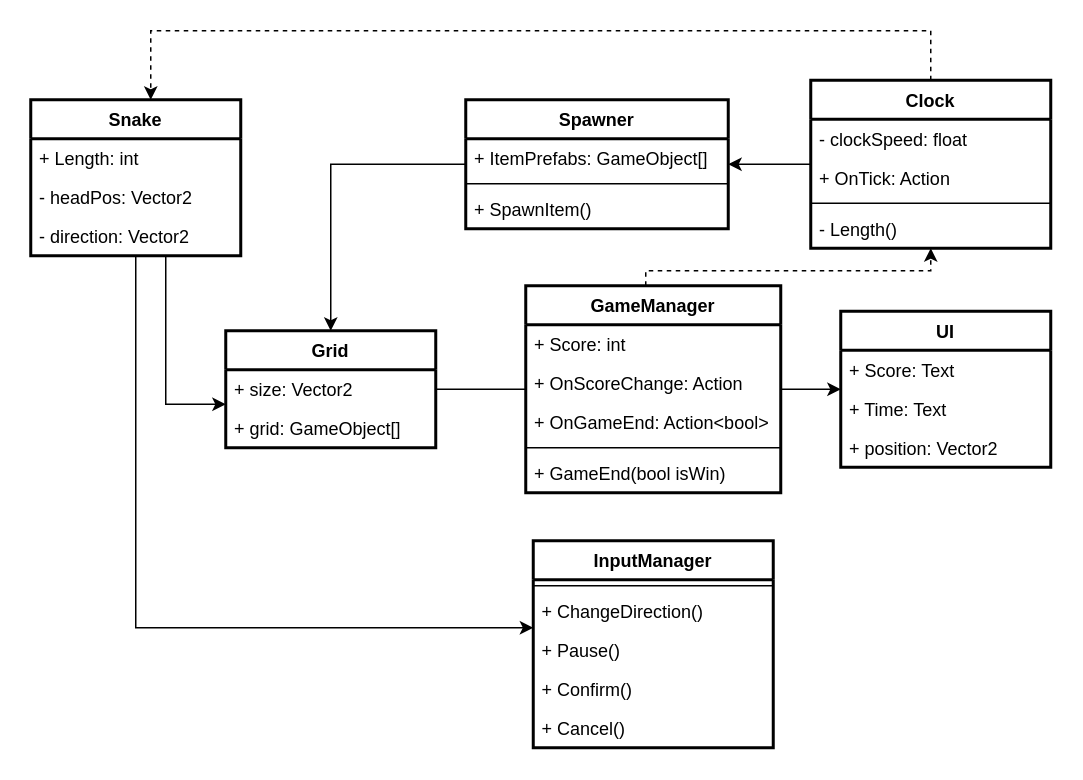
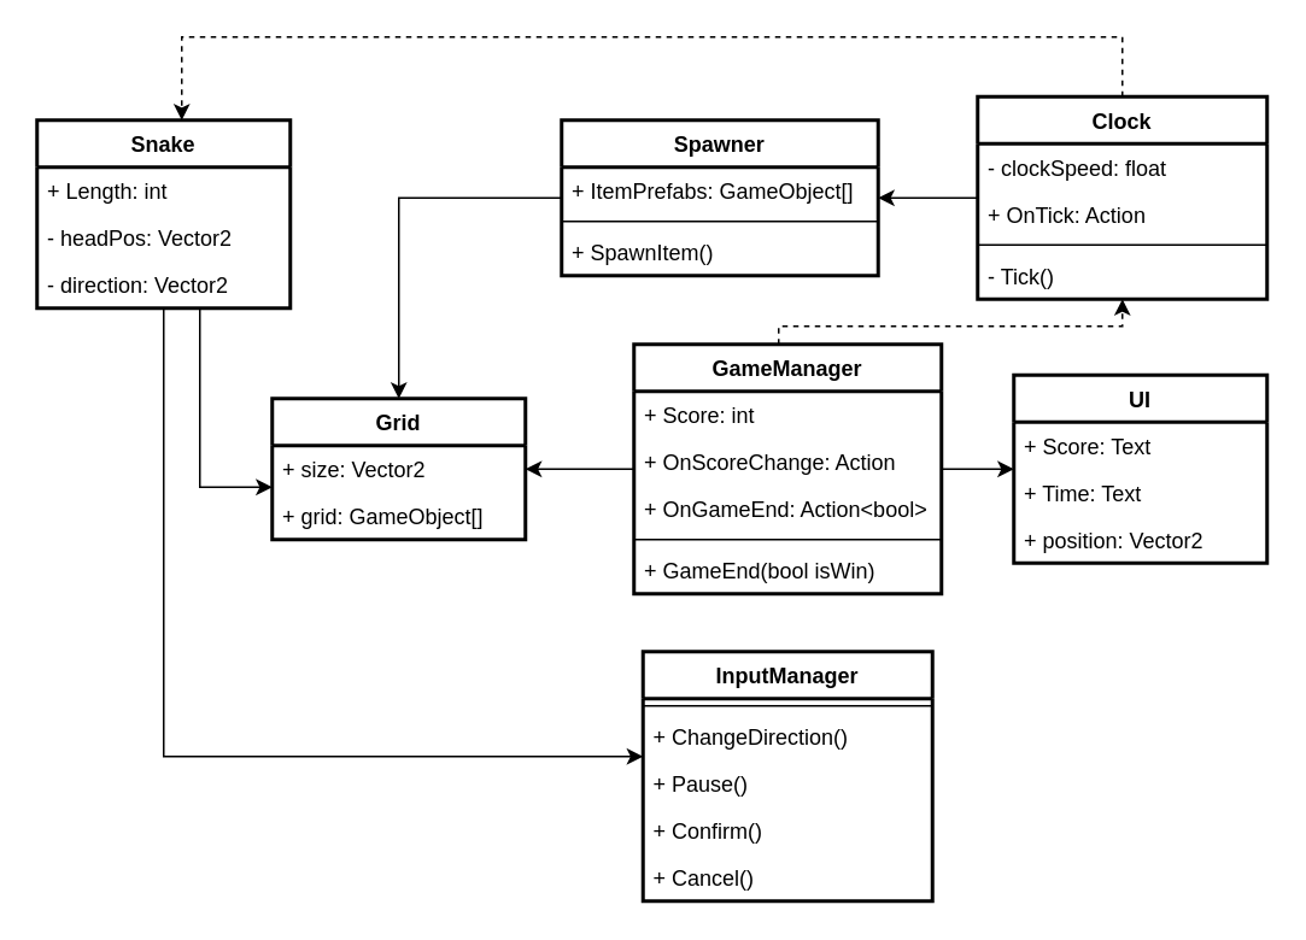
- <mxCell id="17" value="- Length()" style="text;strokeColor=none;fillColor=none;align=left;verticalAlign=top;spacingLeft=4;spacingRight=4;overflow=hidden;rotatable=0;points=[[0,0.5],[1,0.5]];portConstraint=eastwest;" vertex="1" parent="13"><mxGeometry y="86" width="160" height="26" as="geometry" /></mxCell>
+ <mxCell id="17" value="- Tick()" style="text;strokeColor=none;fillColor=none;align=left;verticalAlign=top;spacingLeft=4;spacingRight=4;overflow=hidden;rotatable=0;points=[[0,0.5],[1,0.5]];portConstraint=eastwest;" vertex="1" parent="13"><mxGeometry y="86" width="160" height="26" as="geometry" /></mxCell>
- <mxCell id="23" style="edgeStyle=orthogonalEdgeStyle;rounded=0;orthogonalLoop=1;jettySize=auto;html=1;endArrow=none;" edge="1" parent="1" source="26" target="8"><mxGeometry relative="1" as="geometry" /></mxCell>
+ <mxCell id="23" style="edgeStyle=orthogonalEdgeStyle;rounded=0;orthogonalLoop=1;jettySize=auto;html=1;" edge="1" parent="1" source="26" target="8"><mxGeometry relative="1" as="geometry" /></mxCell>
